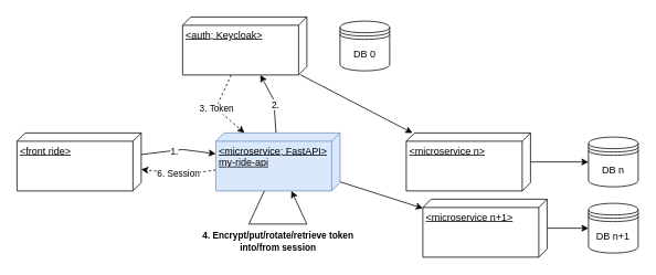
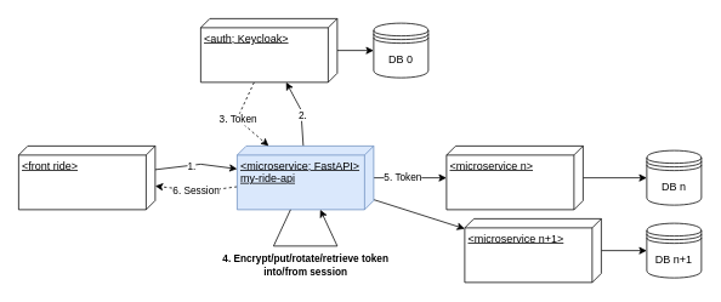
- <mxCell id="12" style="rounded=0;orthogonalLoop=1;jettySize=auto;html=1;" edge="1" parent="1" source="14" target="19"><mxGeometry relative="1" as="geometry" /></mxCell>
+ <mxCell id="12" style="rounded=0;orthogonalLoop=1;jettySize=auto;html=1;" edge="1" parent="1" source="14" target="20"><mxGeometry relative="1" as="geometry" /></mxCell>
+ <mxCell id="4" style="rounded=0;orthogonalLoop=1;jettySize=auto;html=1;" edge="1" parent="1" source="9" target="19"><mxGeometry relative="1" as="geometry" /></mxCell>
+ <mxCell id="5" value="5. Token" style="edgeLabel;html=1;align=center;verticalAlign=middle;resizable=0;points=[];" vertex="1" connectable="0" parent="4"><mxGeometry x="-0.213" y="1" relative="1" as="geometry"><mxPoint as="offset" /></mxGeometry></mxCell>
